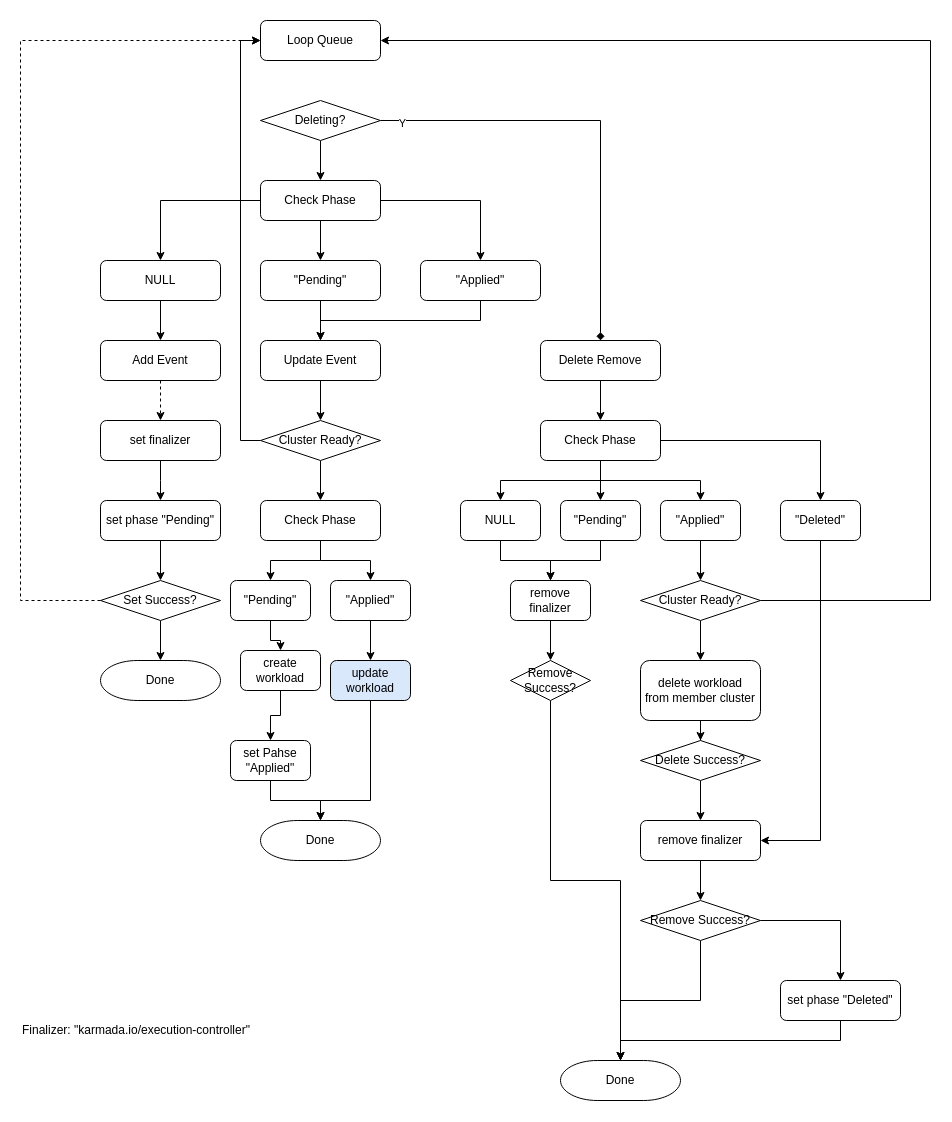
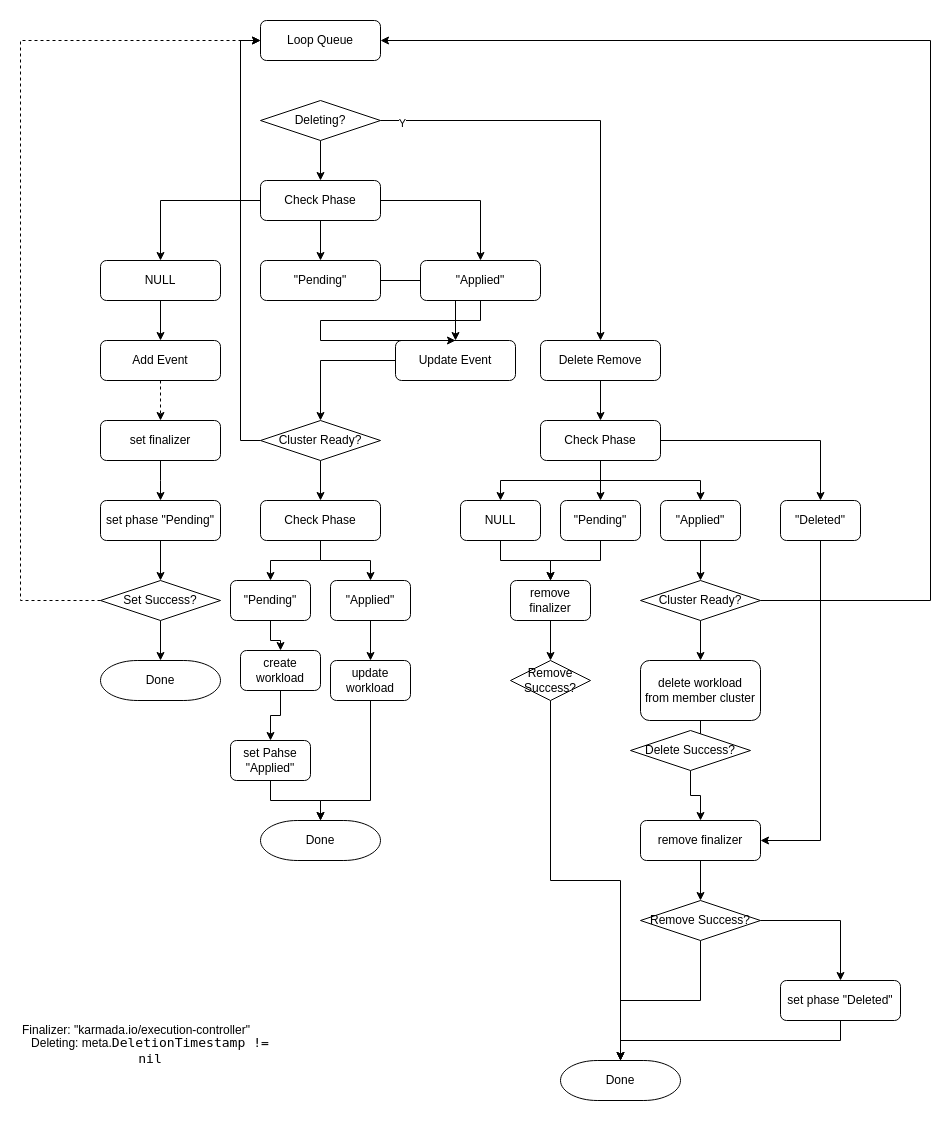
- <mxCell id="24" style="edgeStyle=orthogonalEdgeStyle;rounded=0;orthogonalLoop=1;jettySize=auto;html=1;entryX=0.5;entryY=0;entryDx=0;entryDy=0;endArrow=diamond;" edge="1" parent="1" source="27" target="8"><mxGeometry relative="1" as="geometry" /></mxCell>
+ <mxCell id="24" style="edgeStyle=orthogonalEdgeStyle;rounded=0;orthogonalLoop=1;jettySize=auto;html=1;entryX=0.5;entryY=0;entryDx=0;entryDy=0;" edge="1" parent="1" source="27" target="8"><mxGeometry relative="1" as="geometry" /></mxCell>
- <mxCell id="6" value="Update Event" style="rounded=1;whiteSpace=wrap;html=1;" vertex="1" parent="1"><mxGeometry x="260" y="340" width="120" height="40" as="geometry" /></mxCell>
+ <mxCell id="6" value="Update Event" style="rounded=1;whiteSpace=wrap;html=1;" vertex="1" parent="1"><mxGeometry x="395" y="340" width="120" height="40" as="geometry" /></mxCell>
- <mxCell id="60" value="update workload" style="rounded=1;whiteSpace=wrap;html=1;fillColor=#dae8fc;" vertex="1" parent="1"><mxGeometry x="330" y="660" width="80" height="40" as="geometry" /></mxCell>
+ <mxCell id="60" value="update workload" style="rounded=1;whiteSpace=wrap;html=1;" vertex="1" parent="1"><mxGeometry x="330" y="660" width="80" height="40" as="geometry" /></mxCell>
- <mxCell id="15" value="Delete Success?" style="strokeWidth=1;html=1;shape=mxgraph.flowchart.decision;whiteSpace=wrap;" vertex="1" parent="1"><mxGeometry x="640" y="740" width="120" height="40" as="geometry" /></mxCell>
+ <mxCell id="15" value="Delete Success?" style="strokeWidth=1;html=1;shape=mxgraph.flowchart.decision;whiteSpace=wrap;" vertex="1" parent="1"><mxGeometry x="630" y="730" width="120" height="40" as="geometry" /></mxCell>
+ <mxCell id="32" value="Deleting: meta.&lt;span style=&quot;font-family: &amp;#34;consolas&amp;#34; , monospace ; font-size: 9.8pt&quot;&gt;DeletionTimestamp != nil&lt;/span&gt;" style="text;html=1;strokeColor=none;fillColor=none;align=center;verticalAlign=middle;whiteSpace=wrap;rounded=0;" vertex="1" parent="1"><mxGeometry x="20" y="1040" width="260" height="20" as="geometry" /></mxCell>
